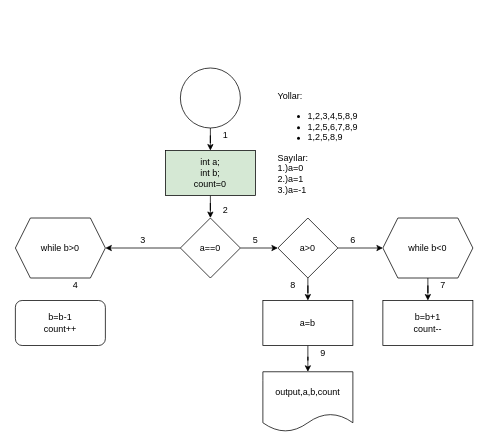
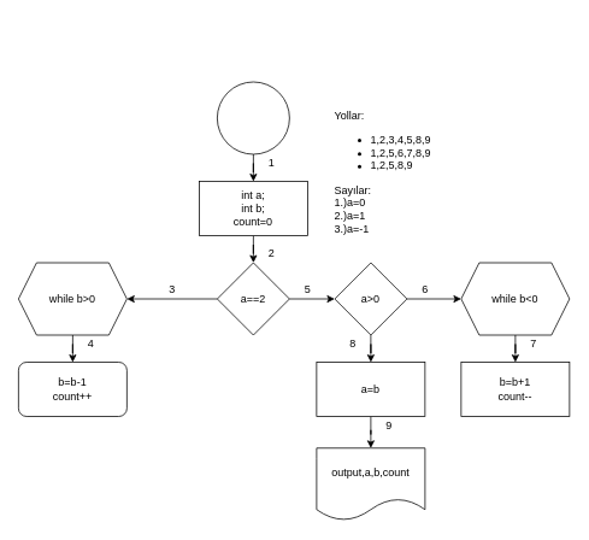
- <mxCell id="5" value="int a;&lt;br&gt;int b;&lt;br&gt;count=0" style="whiteSpace=wrap;html=1;fillColor=#d5e8d4;" vertex="1" parent="1"><mxGeometry x="220" y="200" width="120" height="60" as="geometry" /></mxCell>
+ <mxCell id="5" value="int a;&lt;br&gt;int b;&lt;br&gt;count=0" style="whiteSpace=wrap;html=1;" vertex="1" parent="1"><mxGeometry x="220" y="200" width="120" height="60" as="geometry" /></mxCell>
- <mxCell id="8" value="a==0" style="rhombus;whiteSpace=wrap;html=1;" vertex="1" parent="1"><mxGeometry x="240" y="290" width="80" height="80" as="geometry" /></mxCell>
+ <mxCell id="8" value="a==2" style="rhombus;whiteSpace=wrap;html=1;" vertex="1" parent="1"><mxGeometry x="240" y="290" width="80" height="80" as="geometry" /></mxCell>
+ <mxCell id="9" value="" style="edgeStyle=orthogonalEdgeStyle;rounded=0;orthogonalLoop=1;jettySize=auto;html=1;" edge="1" parent="1" source="10" target="11"><mxGeometry relative="1" as="geometry" /></mxCell>
